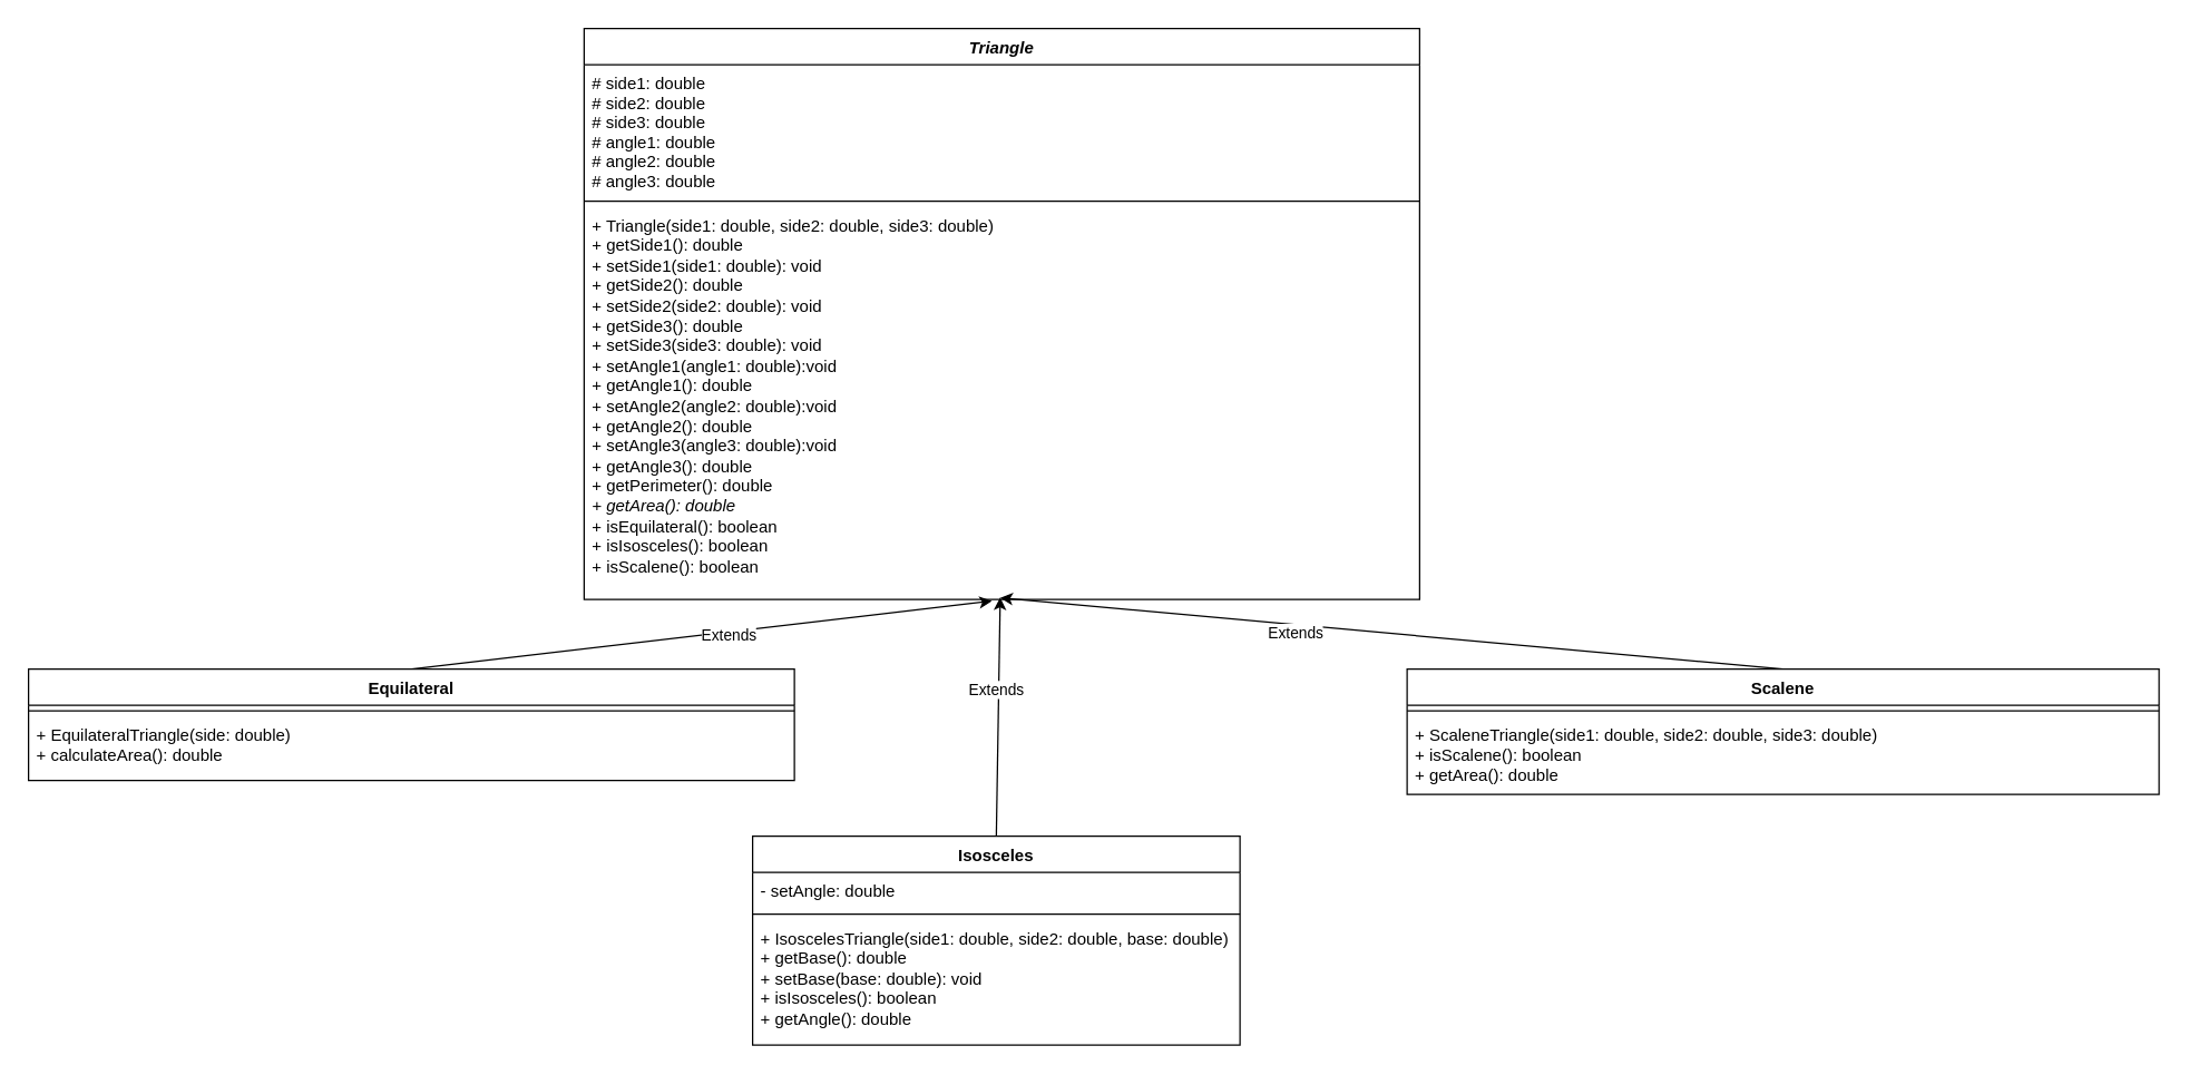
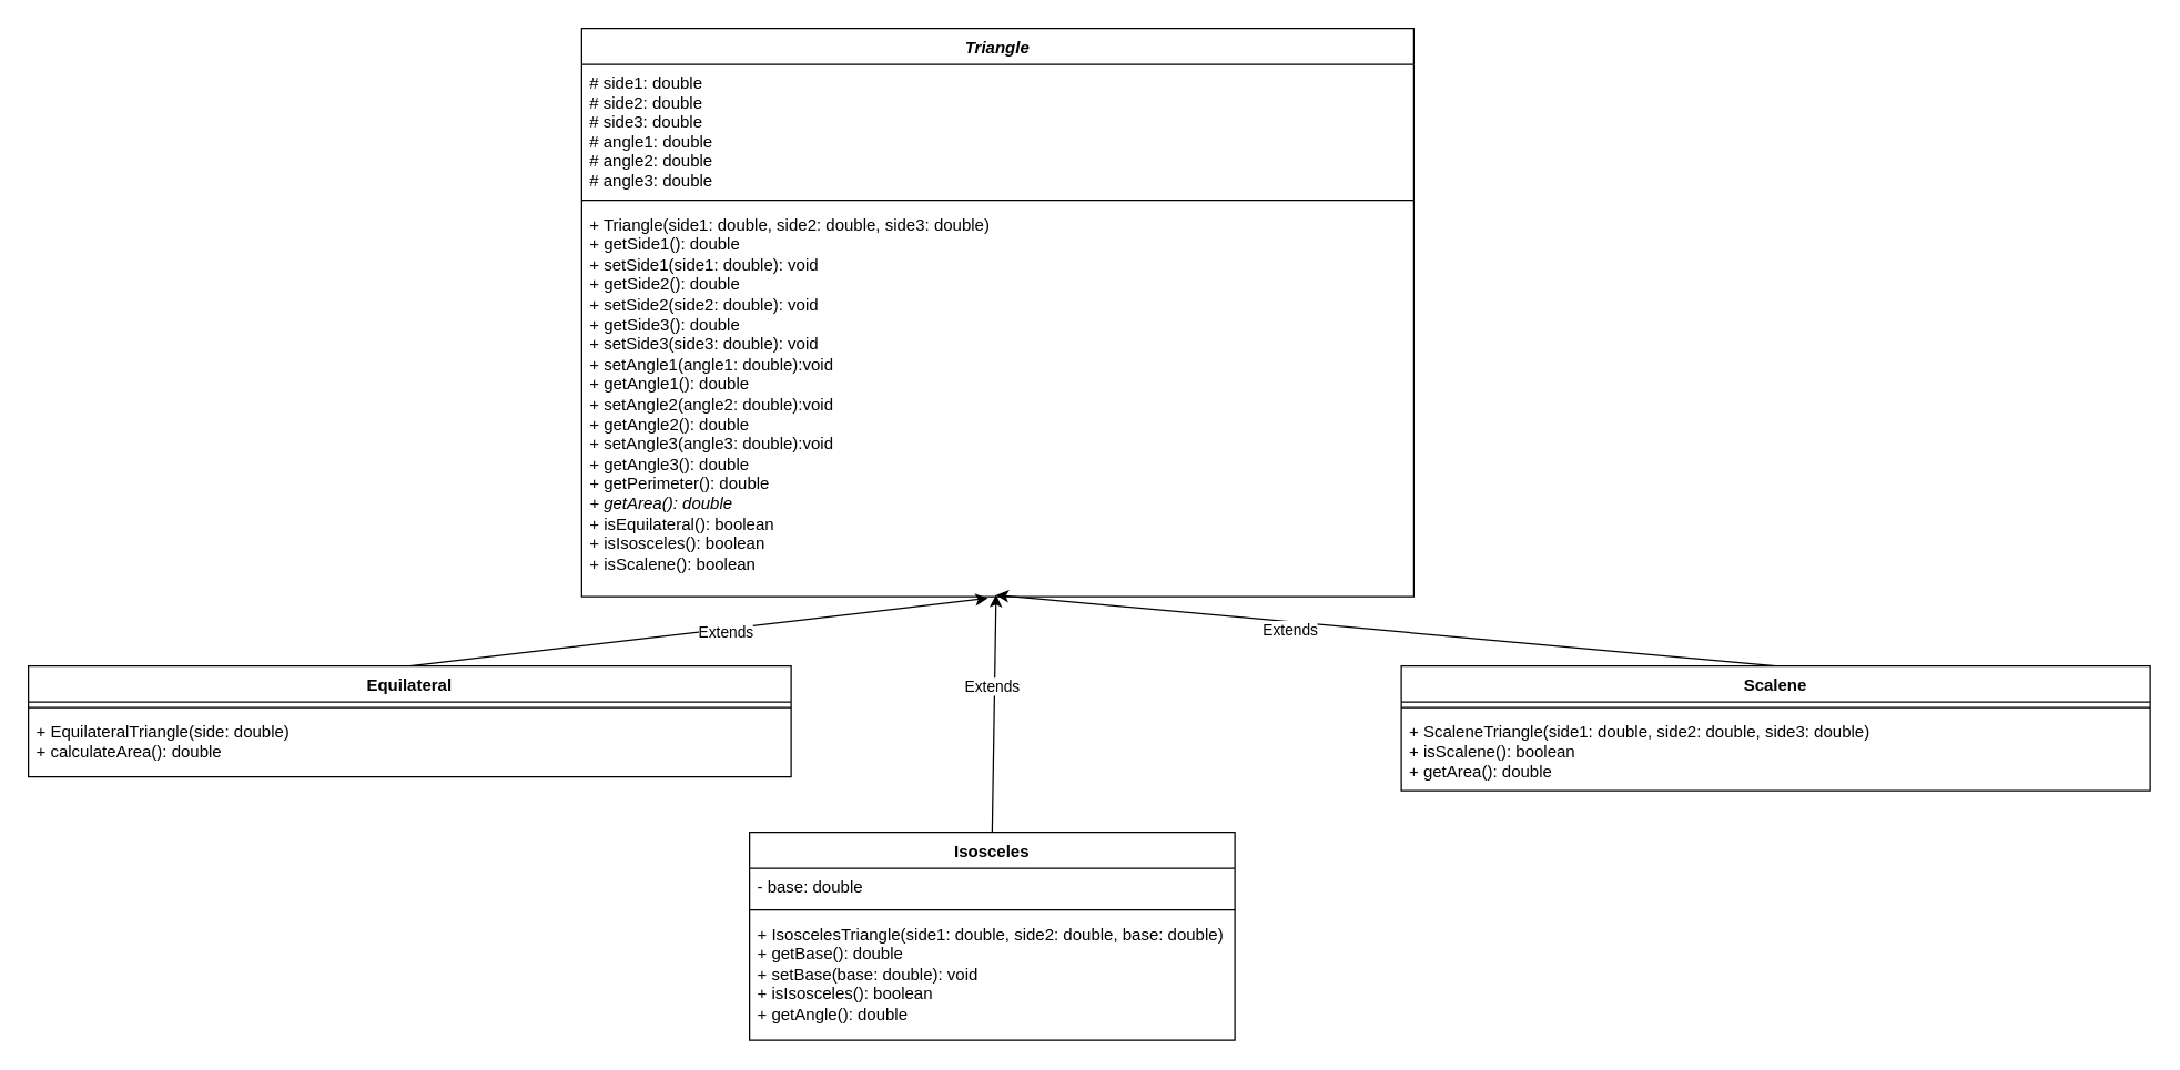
- <mxCell id="19" value="- setAngle: double" style="text;strokeColor=none;fillColor=none;align=left;verticalAlign=top;spacingLeft=4;spacingRight=4;overflow=hidden;rotatable=0;points=[[0,0.5],[1,0.5]];portConstraint=eastwest;" vertex="1" parent="18"><mxGeometry y="26" width="350" height="26" as="geometry" /></mxCell>
+ <mxCell id="19" value="- base: double" style="text;strokeColor=none;fillColor=none;align=left;verticalAlign=top;spacingLeft=4;spacingRight=4;overflow=hidden;rotatable=0;points=[[0,0.5],[1,0.5]];portConstraint=eastwest;" vertex="1" parent="18"><mxGeometry y="26" width="350" height="26" as="geometry" /></mxCell>
